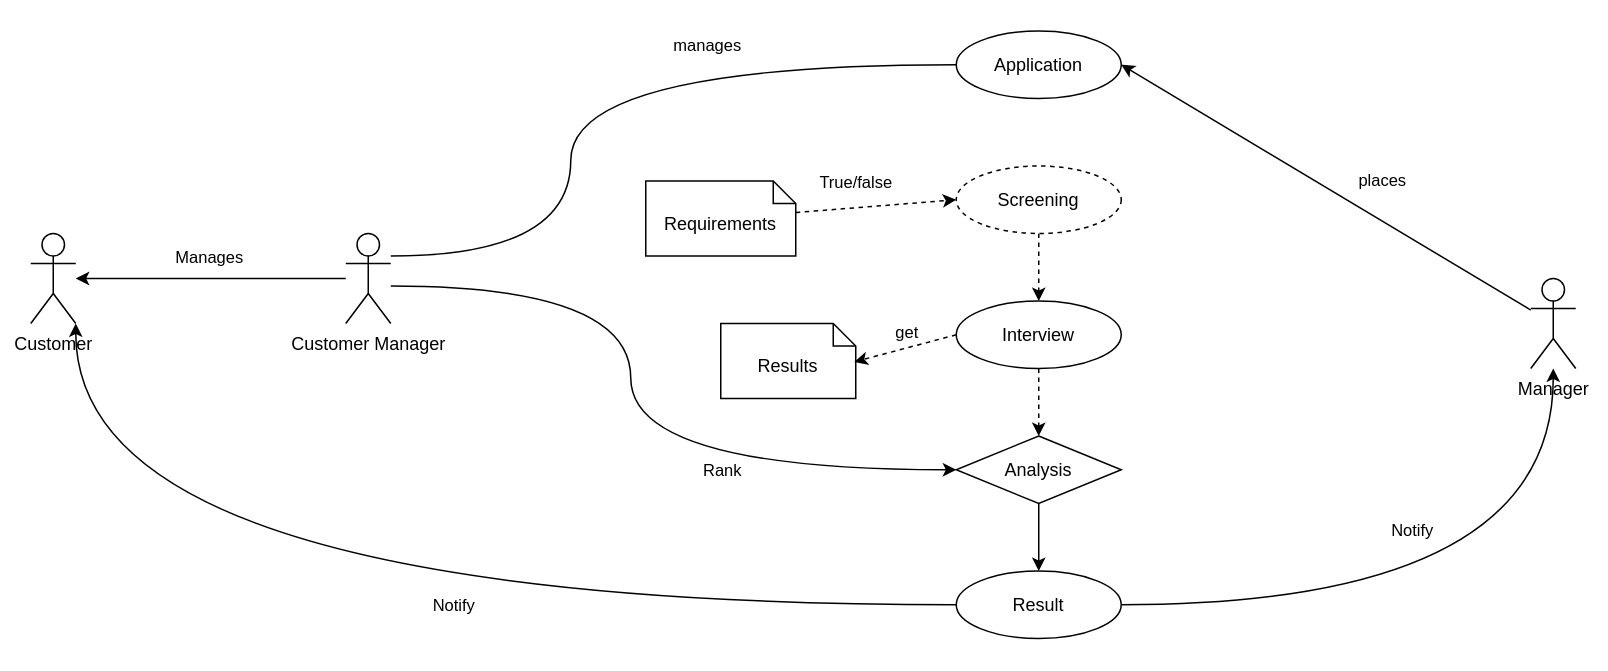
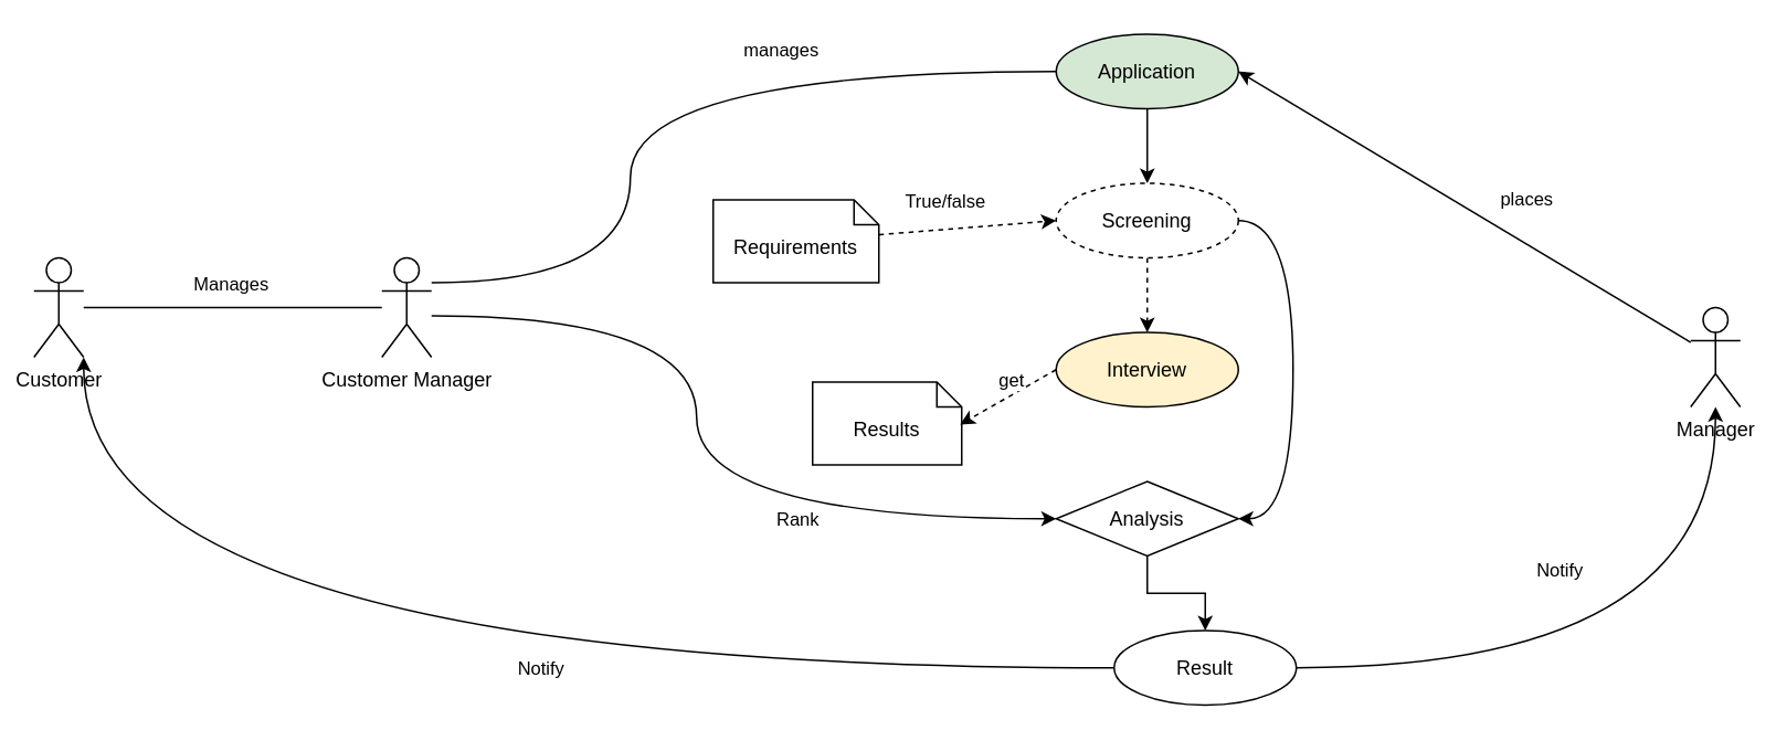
- <mxCell id="12" value="Application" style="ellipse;html=1;whiteSpace=wrap;" vertex="1" parent="1"><mxGeometry x="637" y="20" width="110" height="45" as="geometry" /></mxCell>
+ <mxCell id="12" value="Application" style="ellipse;html=1;whiteSpace=wrap;fillColor=#d5e8d4;" vertex="1" parent="1"><mxGeometry x="637" y="20" width="110" height="45" as="geometry" /></mxCell>
+ <mxCell id="11" style="edgeStyle=orthogonalEdgeStyle;rounded=0;orthogonalLoop=1;jettySize=auto;html=1;entryX=0.5;entryY=0;entryDx=0;entryDy=0;" edge="1" parent="1" source="12" target="15"><mxGeometry relative="1" as="geometry" /></mxCell>
- <mxCell id="26" style="edgeStyle=orthogonalEdgeStyle;rounded=0;orthogonalLoop=1;jettySize=auto;html=1;" edge="1" parent="1" source="10" target="2"><mxGeometry relative="1" as="geometry" /></mxCell>
+ <mxCell id="26" style="edgeStyle=orthogonalEdgeStyle;rounded=0;orthogonalLoop=1;jettySize=auto;html=1;endArrow=none;" edge="1" parent="1" source="10" target="2"><mxGeometry relative="1" as="geometry" /></mxCell>
+ <mxCell id="14" style="edgeStyle=orthogonalEdgeStyle;rounded=0;orthogonalLoop=1;jettySize=auto;html=1;entryX=1;entryY=0.5;entryDx=0;entryDy=0;curved=1;" edge="1" parent="1" source="15" target="19"><mxGeometry relative="1" as="geometry"><Array as="points"><mxPoint x="780" y="133" /><mxPoint x="780" y="313" /></Array></mxGeometry></mxCell>
- <mxCell id="17" value="Interview" style="ellipse;html=1;whiteSpace=wrap;" vertex="1" parent="1"><mxGeometry x="637" y="200" width="110" height="45" as="geometry" /></mxCell>
+ <mxCell id="17" value="Interview" style="ellipse;html=1;whiteSpace=wrap;fillColor=#fff2cc;" vertex="1" parent="1"><mxGeometry x="637" y="200" width="110" height="45" as="geometry" /></mxCell>
- <mxCell id="28" value="Results" style="shape=note2;boundedLbl=1;whiteSpace=wrap;html=1;size=15;verticalAlign=top;align=center;" vertex="1" parent="1"><mxGeometry x="480" y="215" width="90" height="50" as="geometry" /></mxCell>
+ <mxCell id="28" value="Results" style="shape=note2;boundedLbl=1;whiteSpace=wrap;html=1;size=15;verticalAlign=top;align=center;" vertex="1" parent="1"><mxGeometry x="490" y="230" width="90" height="50" as="geometry" /></mxCell>
- <mxCell id="16" style="edgeStyle=orthogonalEdgeStyle;rounded=0;orthogonalLoop=1;jettySize=auto;html=1;entryX=0.5;entryY=0;entryDx=0;entryDy=0;dashed=1;" edge="1" parent="1" source="17" target="19"><mxGeometry relative="1" as="geometry" /></mxCell>
- <mxCell id="22" value="Result" style="ellipse;html=1;whiteSpace=wrap;" vertex="1" parent="1"><mxGeometry x="637" y="380" width="110" height="45" as="geometry" /></mxCell>
+ <mxCell id="22" value="Result" style="ellipse;html=1;whiteSpace=wrap;" vertex="1" parent="1"><mxGeometry x="672" y="380" width="110" height="45" as="geometry" /></mxCell>
